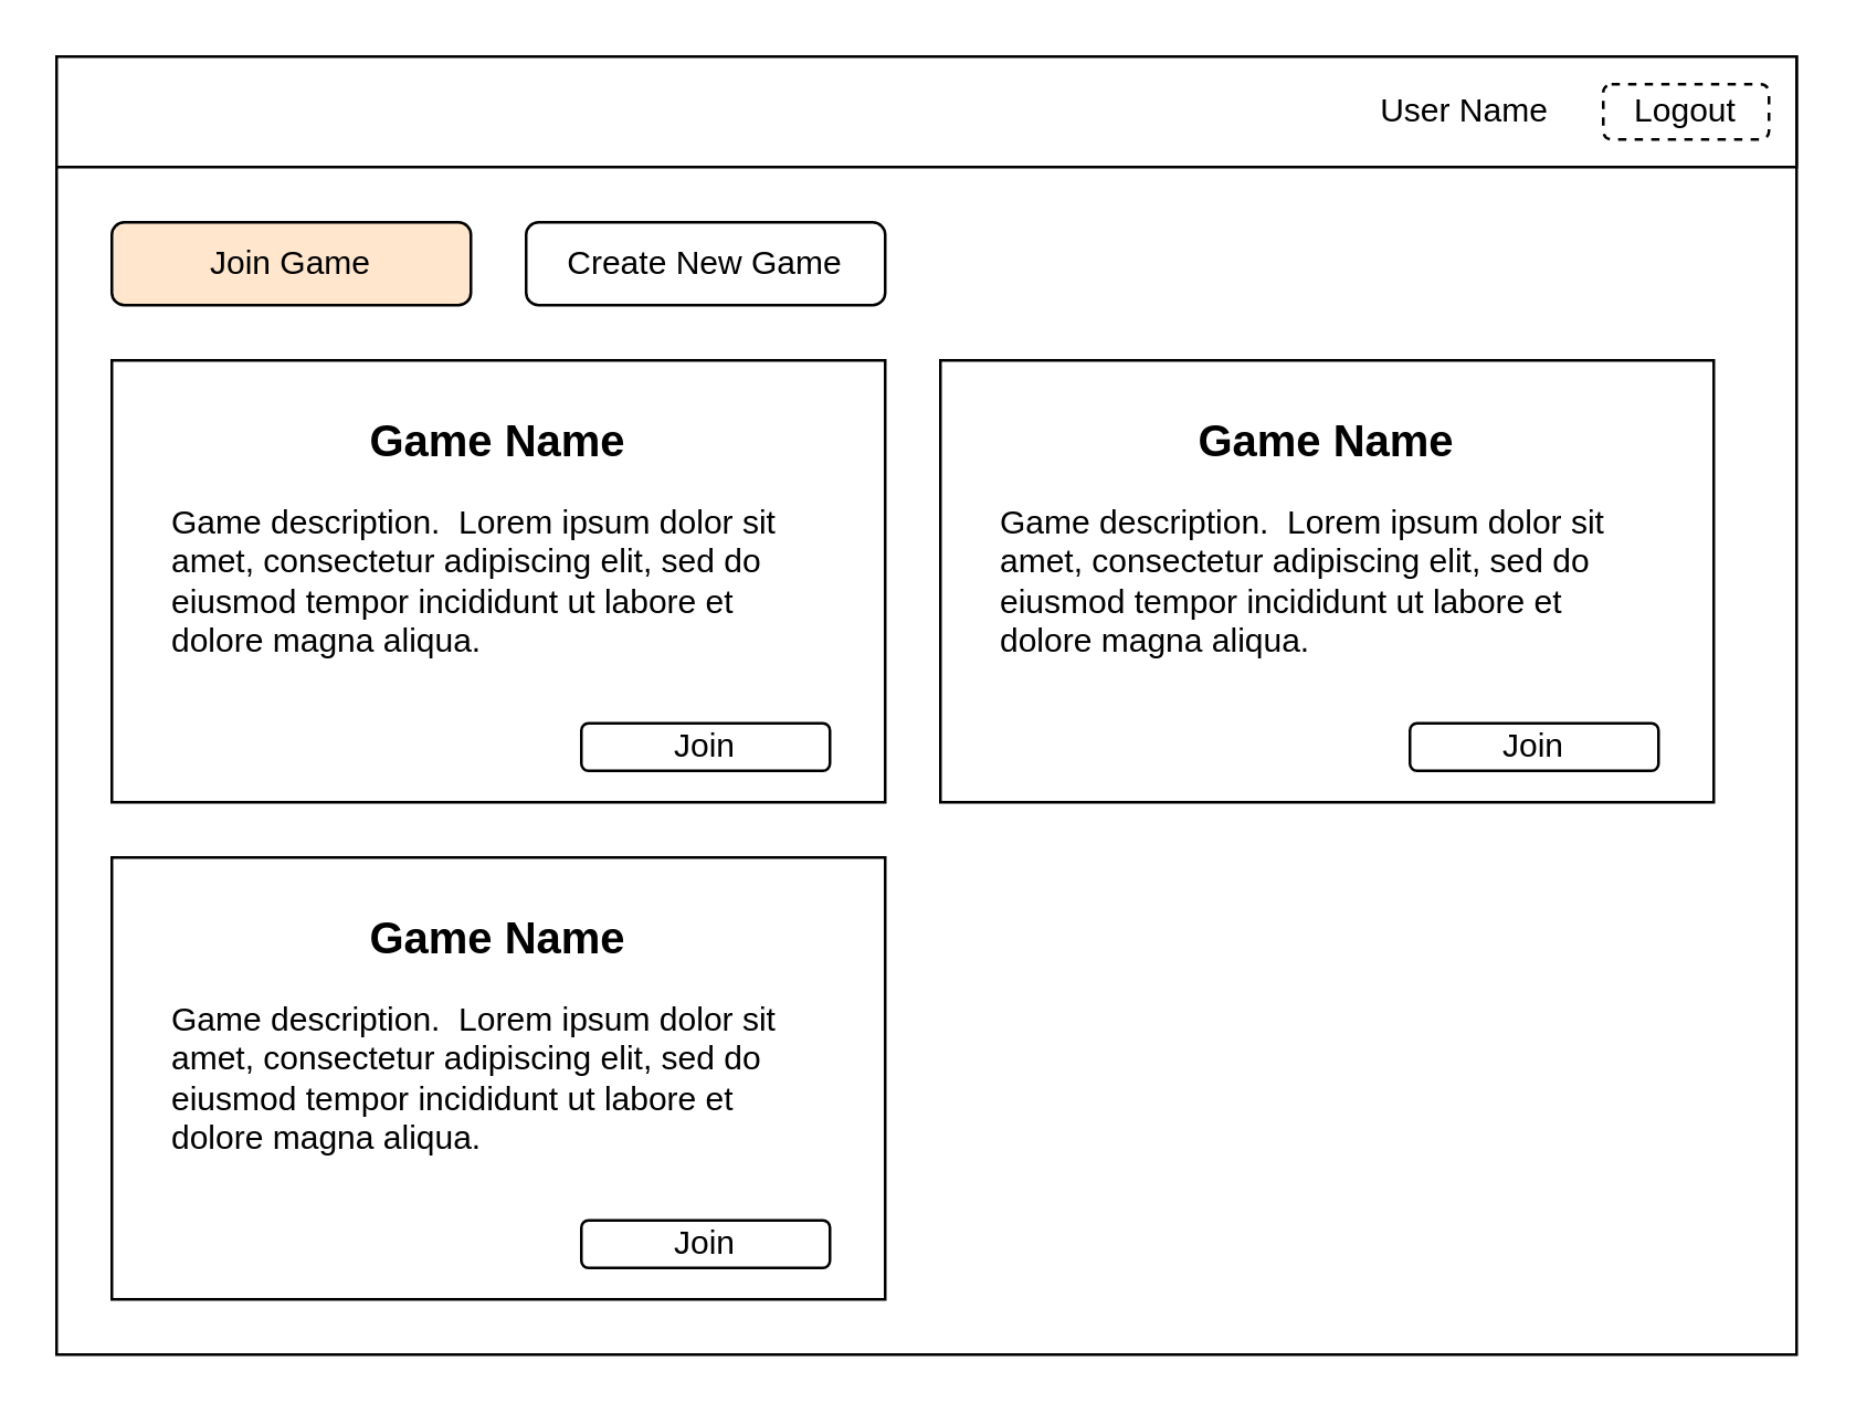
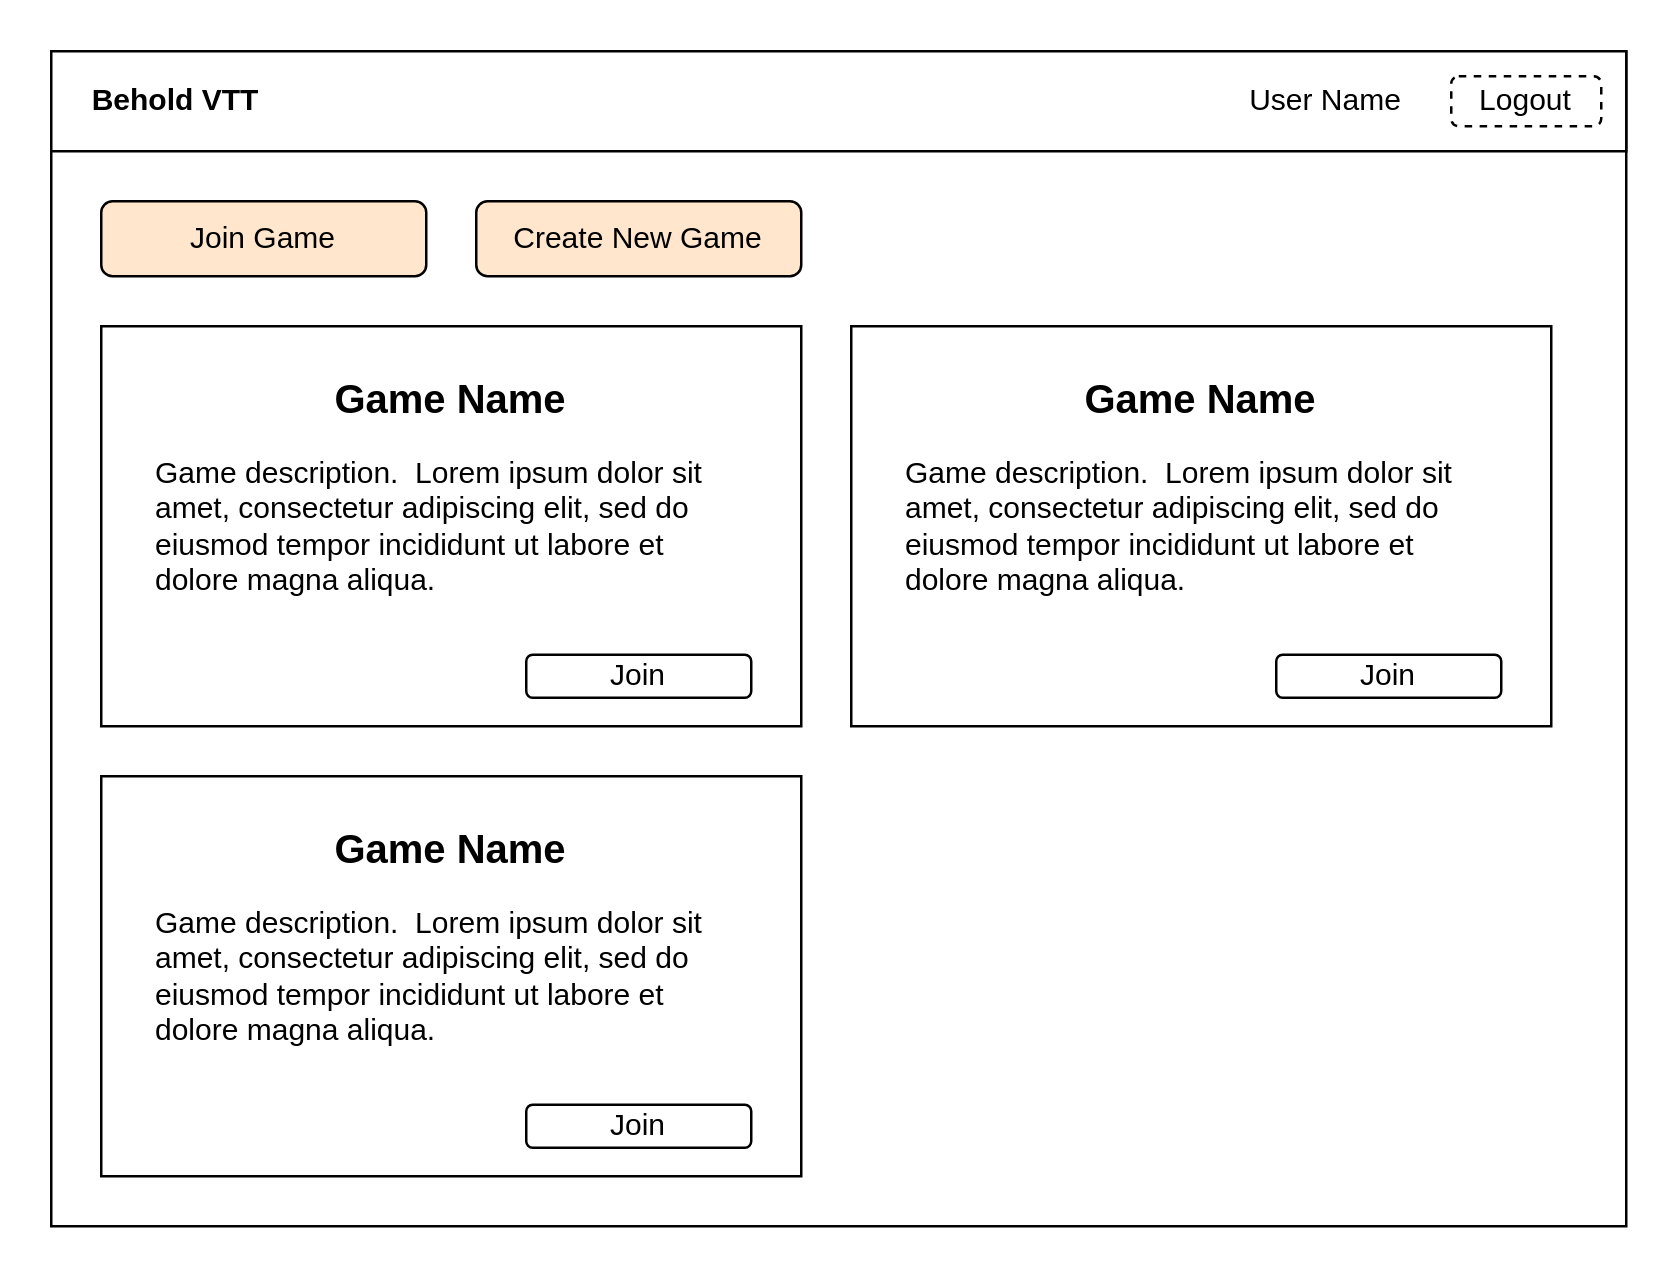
+ <mxCell id="5" value="Behold VTT" style="text;html=1;align=center;verticalAlign=middle;whiteSpace=wrap;rounded=0;fontStyle=1" parent="1" vertex="1"><mxGeometry x="30" y="25" width="80" height="30" as="geometry" /></mxCell>
- <mxCell id="18" value="Create New Game" style="rounded=1;whiteSpace=wrap;html=1;" vertex="1" parent="1"><mxGeometry x="190" y="80" width="130" height="30" as="geometry" /></mxCell>
+ <mxCell id="18" value="Create New Game" style="rounded=1;whiteSpace=wrap;html=1;fillColor=#ffe6cc;" vertex="1" parent="1"><mxGeometry x="190" y="80" width="130" height="30" as="geometry" /></mxCell>
